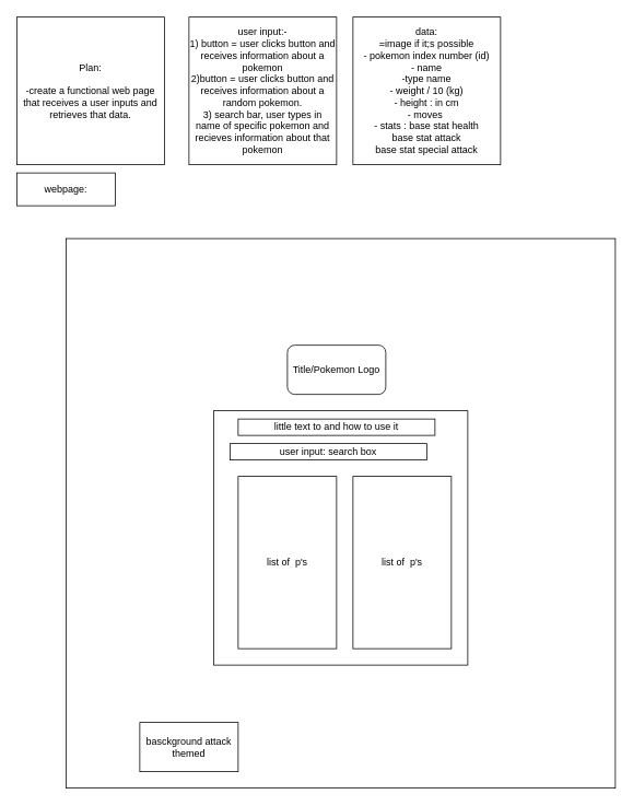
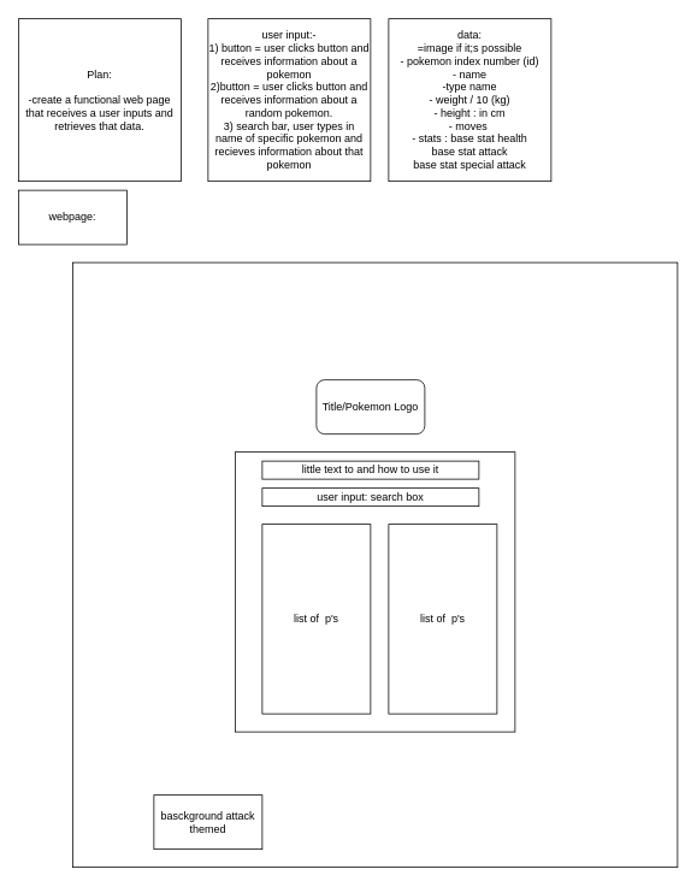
- <mxCell id="6" value="webpage:" style="rounded=0;whiteSpace=wrap;html=1;" vertex="1" parent="1"><mxGeometry x="20" y="210" width="120" height="40" as="geometry" /></mxCell>
+ <mxCell id="6" value="webpage:" style="rounded=0;whiteSpace=wrap;html=1;" vertex="1" parent="1"><mxGeometry x="20" y="210" width="120" height="60" as="geometry" /></mxCell>
- <mxCell id="12" value="user input: search box" style="rounded=0;whiteSpace=wrap;html=1;" vertex="1" parent="1"><mxGeometry x="280" y="540" width="240" height="20" as="geometry" /></mxCell>
+ <mxCell id="12" value="user input: search box" style="rounded=0;whiteSpace=wrap;html=1;" vertex="1" parent="1"><mxGeometry x="290" y="540" width="240" height="20" as="geometry" /></mxCell>
